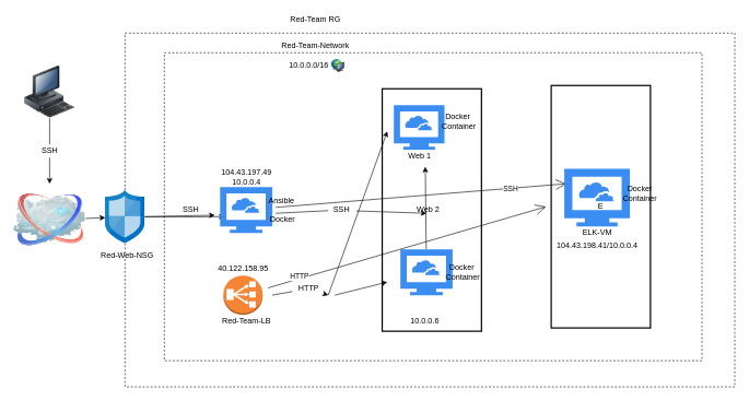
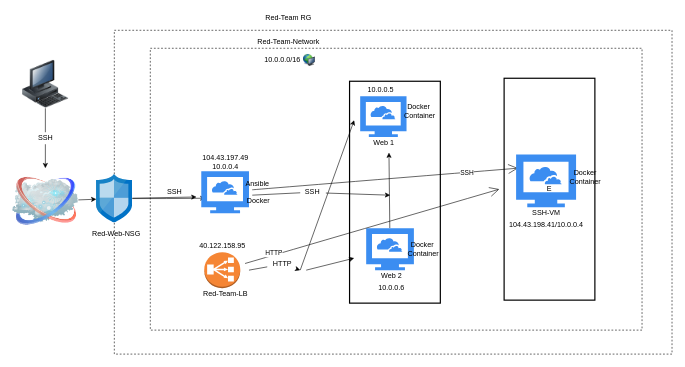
+ <mxCell id="33" value="10.0.0.5" style="text;html=1;align=center;verticalAlign=middle;resizable=0;points=[];autosize=1;strokeColor=none;fillColor=none;" parent="1" vertex="1"><mxGeometry x="603.64" y="140" width="60" height="20" as="geometry" /></mxCell>
- <mxCell id="30" value="Web 2" style="text;html=1;align=center;verticalAlign=middle;resizable=0;points=[];autosize=1;strokeColor=none;fillColor=none;" parent="1" vertex="1"><mxGeometry x="627.27" y="310" width="50" height="20" as="geometry" /></mxCell>
+ <mxCell id="30" value="Web 2" style="text;html=1;align=center;verticalAlign=middle;resizable=0;points=[];autosize=1;strokeColor=none;fillColor=none;" parent="1" vertex="1"><mxGeometry x="627.27" y="450" width="50" height="20" as="geometry" /></mxCell>
- <mxCell id="51" value="ELK-VM" style="text;html=1;align=center;verticalAlign=middle;resizable=0;points=[];autosize=1;strokeColor=none;fillColor=none;" vertex="1" parent="1"><mxGeometry x="880" y="345" width="60" height="20" as="geometry" /></mxCell>
+ <mxCell id="51" value="SSH-VM" style="text;html=1;align=center;verticalAlign=middle;resizable=0;points=[];autosize=1;strokeColor=none;fillColor=none;" vertex="1" parent="1"><mxGeometry x="880" y="345" width="60" height="20" as="geometry" /></mxCell>
- <mxCell id="34" value="10.0.0.6" style="text;html=1;align=center;verticalAlign=middle;resizable=0;points=[];autosize=1;strokeColor=none;fillColor=none;" parent="1" vertex="1"><mxGeometry x="617.27" y="480" width="60" height="20" as="geometry" /></mxCell>
+ <mxCell id="34" value="10.0.0.6" style="text;html=1;align=center;verticalAlign=middle;resizable=0;points=[];autosize=1;strokeColor=none;fillColor=none;" parent="1" vertex="1"><mxGeometry x="622.27" y="470" width="60" height="20" as="geometry" /></mxCell>
